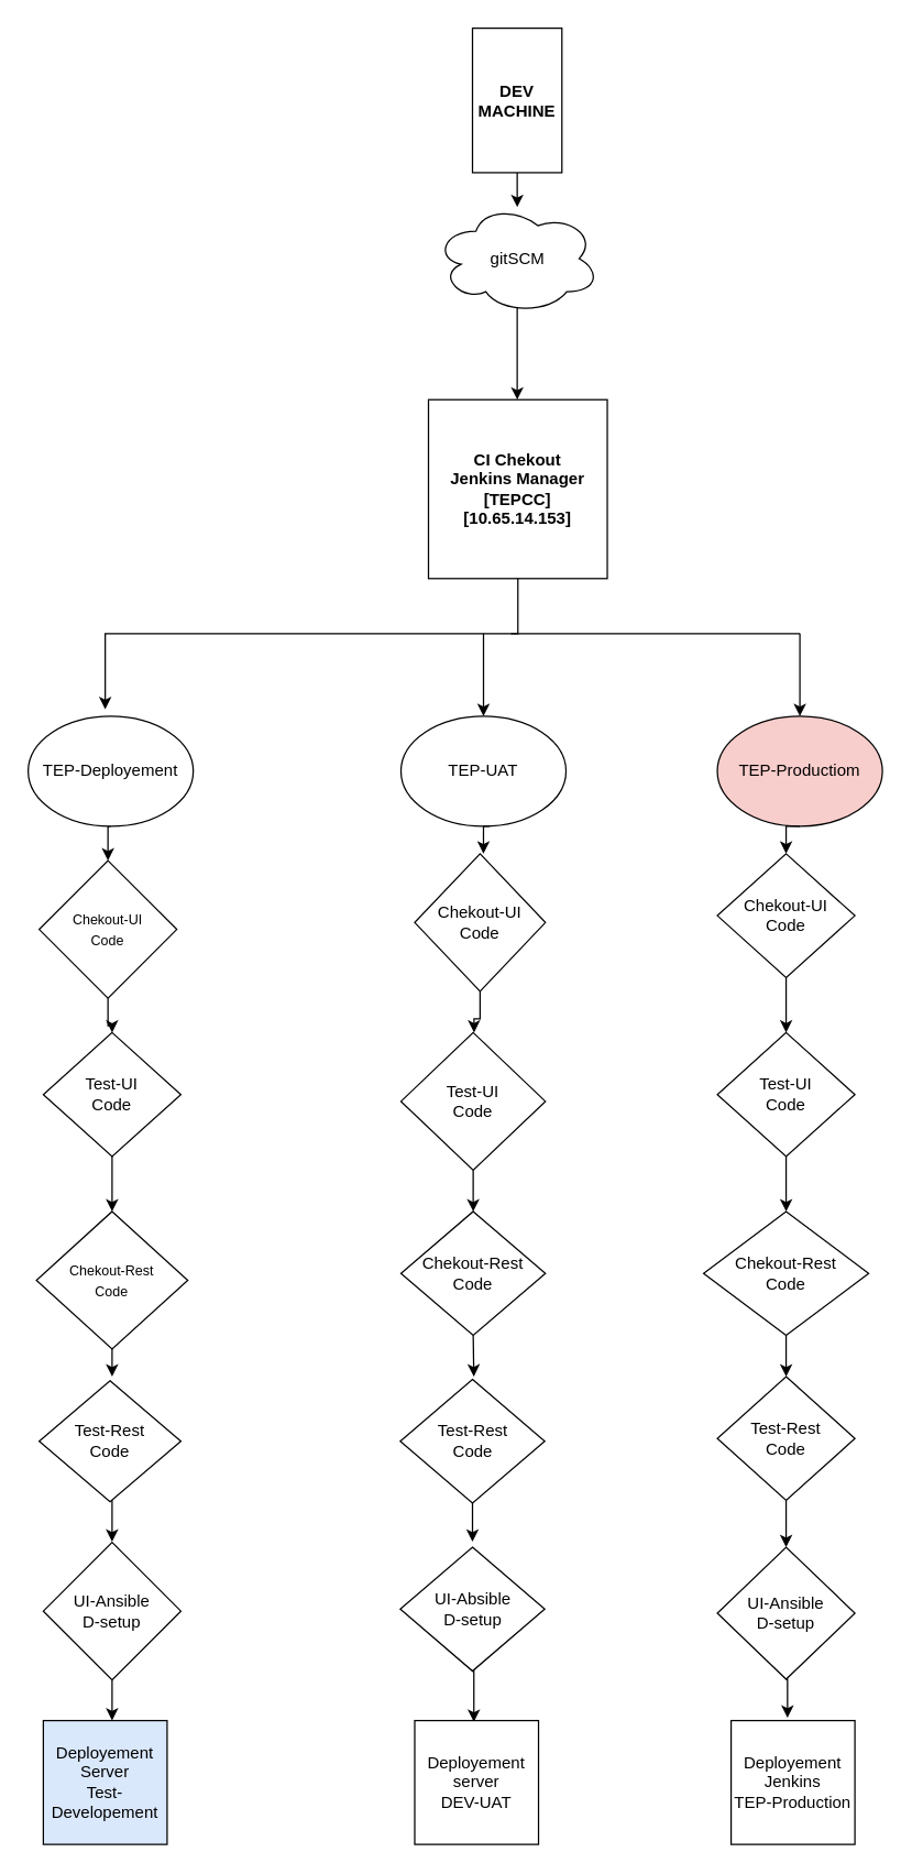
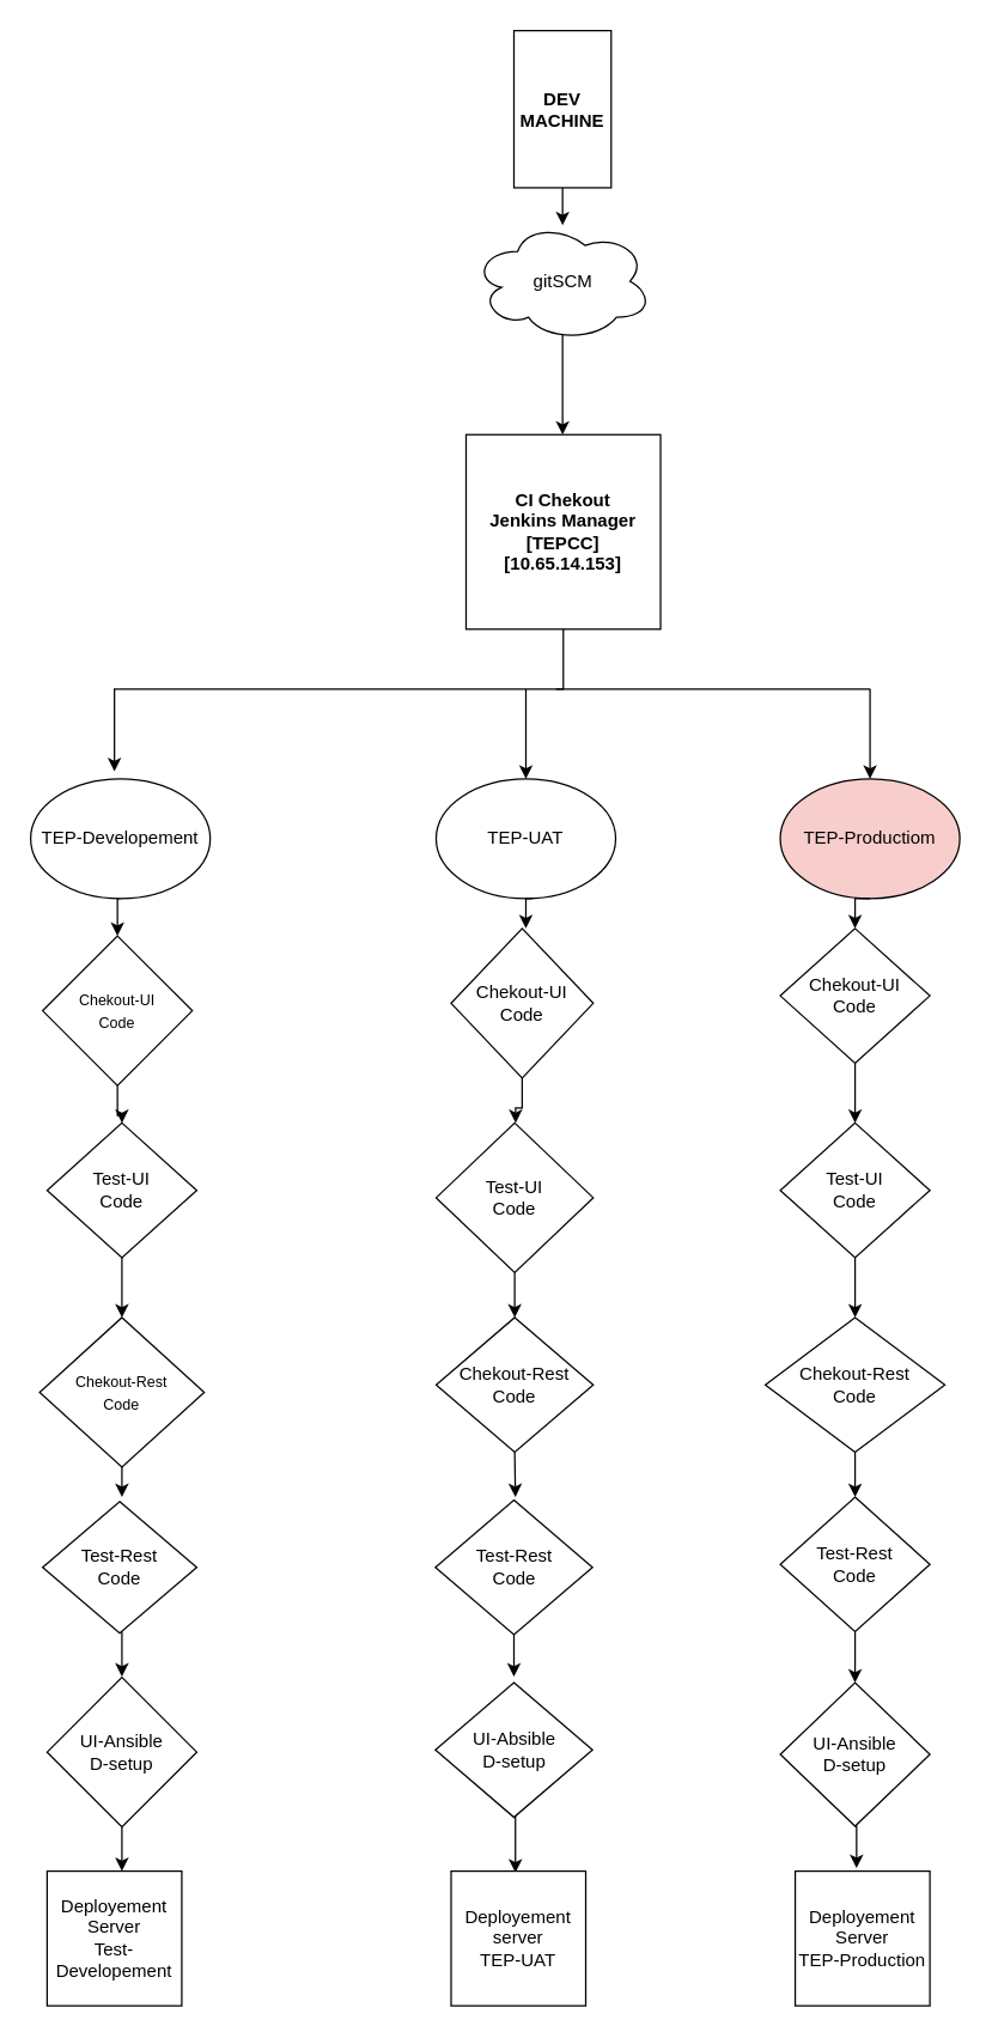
- <mxCell id="10" value="TEP-Deployement" style="ellipse;whiteSpace=wrap;html=1;" parent="1" vertex="1"><mxGeometry x="20" y="520" width="120" height="80" as="geometry" /></mxCell>
+ <mxCell id="10" value="TEP-Developement" style="ellipse;whiteSpace=wrap;html=1;" parent="1" vertex="1"><mxGeometry x="20" y="520" width="120" height="80" as="geometry" /></mxCell>
- <mxCell id="48" value="&lt;span style=&quot;white-space: normal&quot;&gt;Deployement Server&lt;/span&gt;&lt;br style=&quot;white-space: normal&quot;&gt;&lt;span style=&quot;white-space: normal&quot;&gt;Test-Developement&lt;/span&gt;" style="whiteSpace=wrap;html=1;aspect=fixed;fillColor=#dae8fc;" parent="1" vertex="1"><mxGeometry x="31" y="1250" width="90" height="90" as="geometry" /></mxCell>
+ <mxCell id="48" value="&lt;span style=&quot;white-space: normal&quot;&gt;Deployement Server&lt;/span&gt;&lt;br style=&quot;white-space: normal&quot;&gt;&lt;span style=&quot;white-space: normal&quot;&gt;Test-Developement&lt;/span&gt;" style="whiteSpace=wrap;html=1;aspect=fixed;" parent="1" vertex="1"><mxGeometry x="31" y="1250" width="90" height="90" as="geometry" /></mxCell>
- <mxCell id="49" value="&lt;span style=&quot;white-space: normal&quot;&gt;Deployement server&lt;/span&gt;&lt;br style=&quot;white-space: normal&quot;&gt;&lt;span style=&quot;white-space: normal&quot;&gt;DEV-UAT&lt;/span&gt;" style="whiteSpace=wrap;html=1;aspect=fixed;" parent="1" vertex="1"><mxGeometry x="301" y="1250" width="90" height="90" as="geometry" /></mxCell>
+ <mxCell id="49" value="&lt;span style=&quot;white-space: normal&quot;&gt;Deployement server&lt;/span&gt;&lt;br style=&quot;white-space: normal&quot;&gt;&lt;span style=&quot;white-space: normal&quot;&gt;TEP-UAT&lt;/span&gt;" style="whiteSpace=wrap;html=1;aspect=fixed;" parent="1" vertex="1"><mxGeometry x="301" y="1250" width="90" height="90" as="geometry" /></mxCell>
- <mxCell id="50" value="&lt;span style=&quot;white-space: normal&quot;&gt;Deployement Jenkins&lt;/span&gt;&lt;br style=&quot;white-space: normal&quot;&gt;&lt;span style=&quot;white-space: normal&quot;&gt;TEP-Production&lt;/span&gt;" style="whiteSpace=wrap;html=1;aspect=fixed;" parent="1" vertex="1"><mxGeometry x="531" y="1250" width="90" height="90" as="geometry" /></mxCell>
+ <mxCell id="50" value="&lt;span style=&quot;white-space: normal&quot;&gt;Deployement Server&lt;/span&gt;&lt;br style=&quot;white-space: normal&quot;&gt;&lt;span style=&quot;white-space: normal&quot;&gt;TEP-Production&lt;/span&gt;" style="whiteSpace=wrap;html=1;aspect=fixed;" parent="1" vertex="1"><mxGeometry x="531" y="1250" width="90" height="90" as="geometry" /></mxCell>
